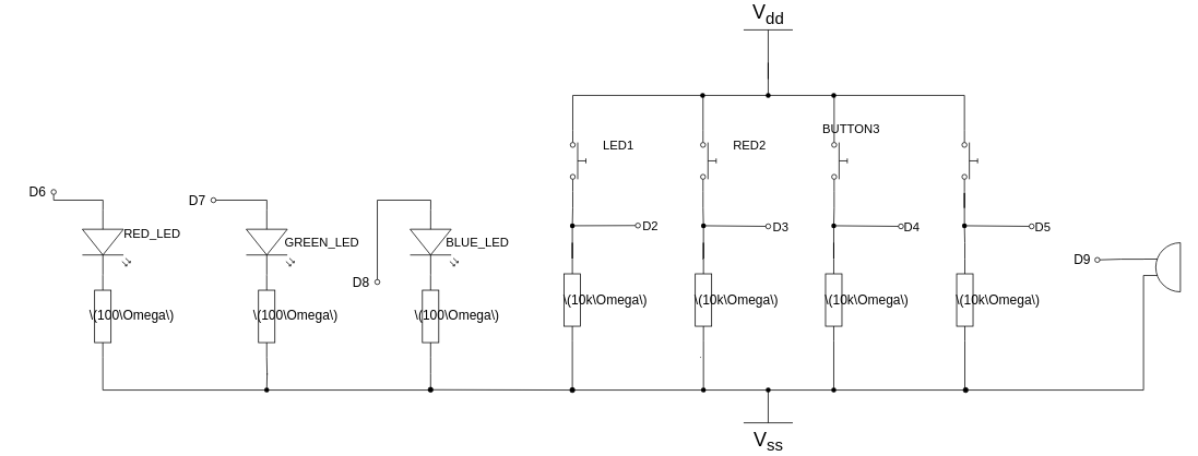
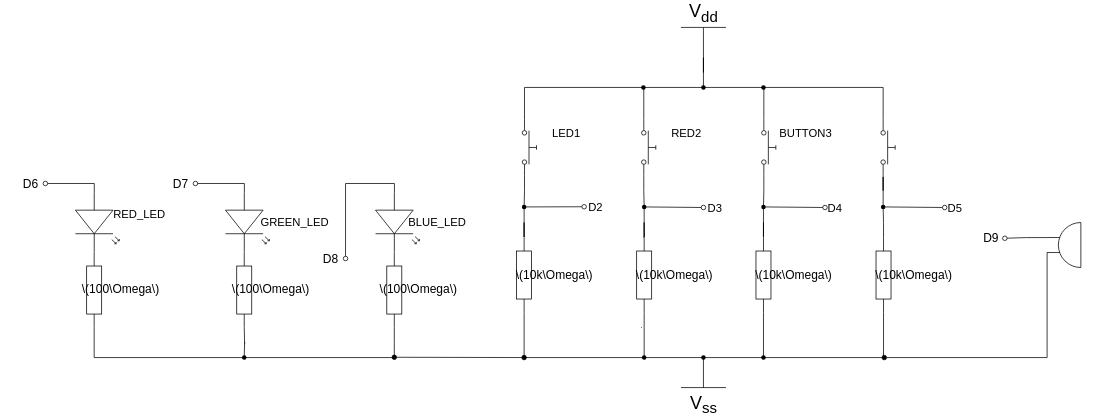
- <mxCell id="83" value="BUTTON3" style="text;html=1;align=center;verticalAlign=middle;resizable=0;points=[];autosize=1;strokeColor=none;fillColor=none;fontSize=15;" vertex="1" parent="1"><mxGeometry x="993" y="130" width="90" height="20" as="geometry" /></mxCell>
+ <mxCell id="83" value="BUTTON3" style="text;html=1;align=center;verticalAlign=middle;resizable=0;points=[];autosize=1;strokeColor=none;fillColor=none;fontSize=15;" vertex="1" parent="1"><mxGeometry x="1028" y="150" width="90" height="20" as="geometry" /></mxCell>
- <mxCell id="11" value="D6" style="text;html=1;align=center;verticalAlign=middle;resizable=0;points=[];autosize=1;strokeColor=none;fillColor=none;fontSize=16;" vertex="1" parent="1"><mxGeometry x="25" y="208" width="40" height="20" as="geometry" /></mxCell>
+ <mxCell id="11" value="D6" style="text;html=1;align=center;verticalAlign=middle;resizable=0;points=[];autosize=1;strokeColor=none;fillColor=none;fontSize=16;" vertex="1" parent="1"><mxGeometry x="20" y="218" width="40" height="20" as="geometry" /></mxCell>
